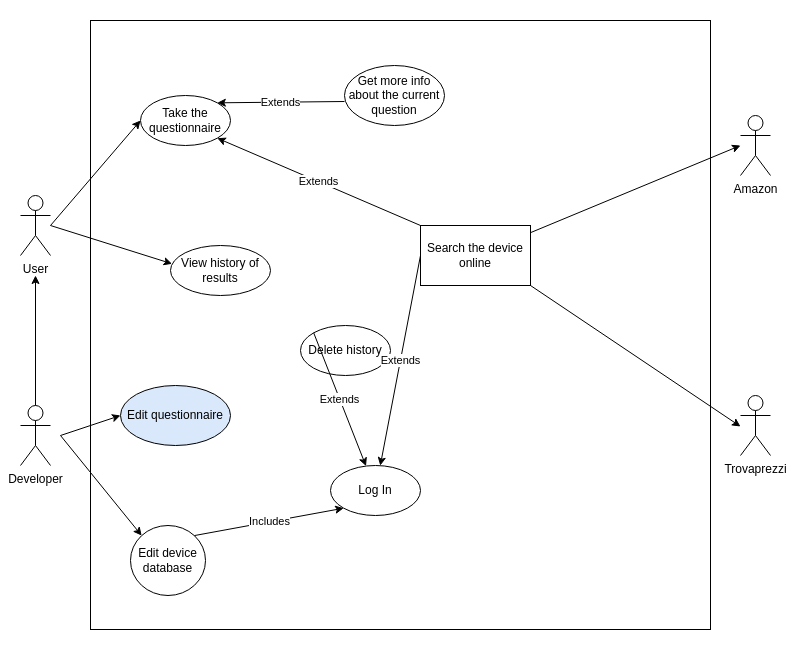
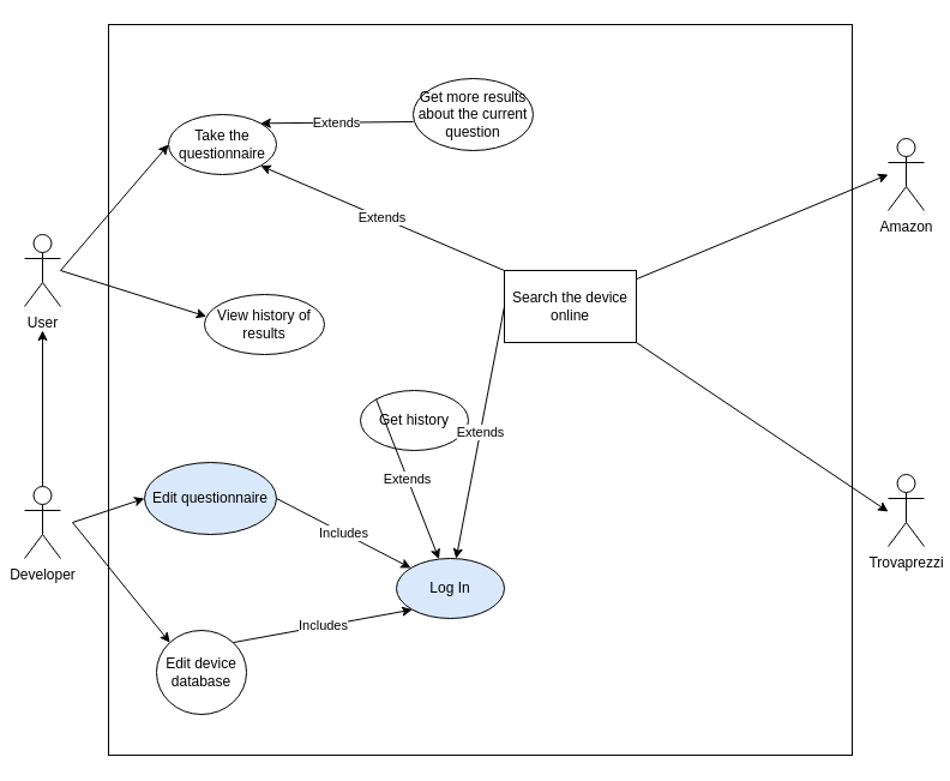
- <mxCell id="22" value="Get more info about the current question" style="ellipse;whiteSpace=wrap;html=1;" vertex="1" parent="1"><mxGeometry x="344" y="65" width="100" height="60" as="geometry" /></mxCell>
+ <mxCell id="22" value="Get more results about the current question" style="ellipse;whiteSpace=wrap;html=1;" vertex="1" parent="1"><mxGeometry x="344" y="65" width="100" height="60" as="geometry" /></mxCell>
- <mxCell id="17" value="Delete history" style="ellipse;whiteSpace=wrap;html=1;" vertex="1" parent="1"><mxGeometry x="300" y="325" width="90" height="50" as="geometry" /></mxCell>
+ <mxCell id="17" value="Get history" style="ellipse;whiteSpace=wrap;html=1;" vertex="1" parent="1"><mxGeometry x="300" y="325" width="90" height="50" as="geometry" /></mxCell>
+ <mxCell id="19" value="Includes" style="endArrow=classic;html=1;rounded=0;exitX=1;exitY=0.5;exitDx=0;exitDy=0;" edge="1" parent="1" source="9" target="8"><mxGeometry width="50" height="50" relative="1" as="geometry"><mxPoint x="230" y="485" as="sourcePoint" /><mxPoint x="280" y="435" as="targetPoint" /></mxGeometry></mxCell>
- <mxCell id="8" value="Log In" style="ellipse;whiteSpace=wrap;html=1;" vertex="1" parent="1"><mxGeometry x="330" y="465" width="90" height="50" as="geometry" /></mxCell>
+ <mxCell id="8" value="Log In" style="ellipse;whiteSpace=wrap;html=1;fillColor=#dae8fc;" vertex="1" parent="1"><mxGeometry x="330" y="465" width="90" height="50" as="geometry" /></mxCell>
